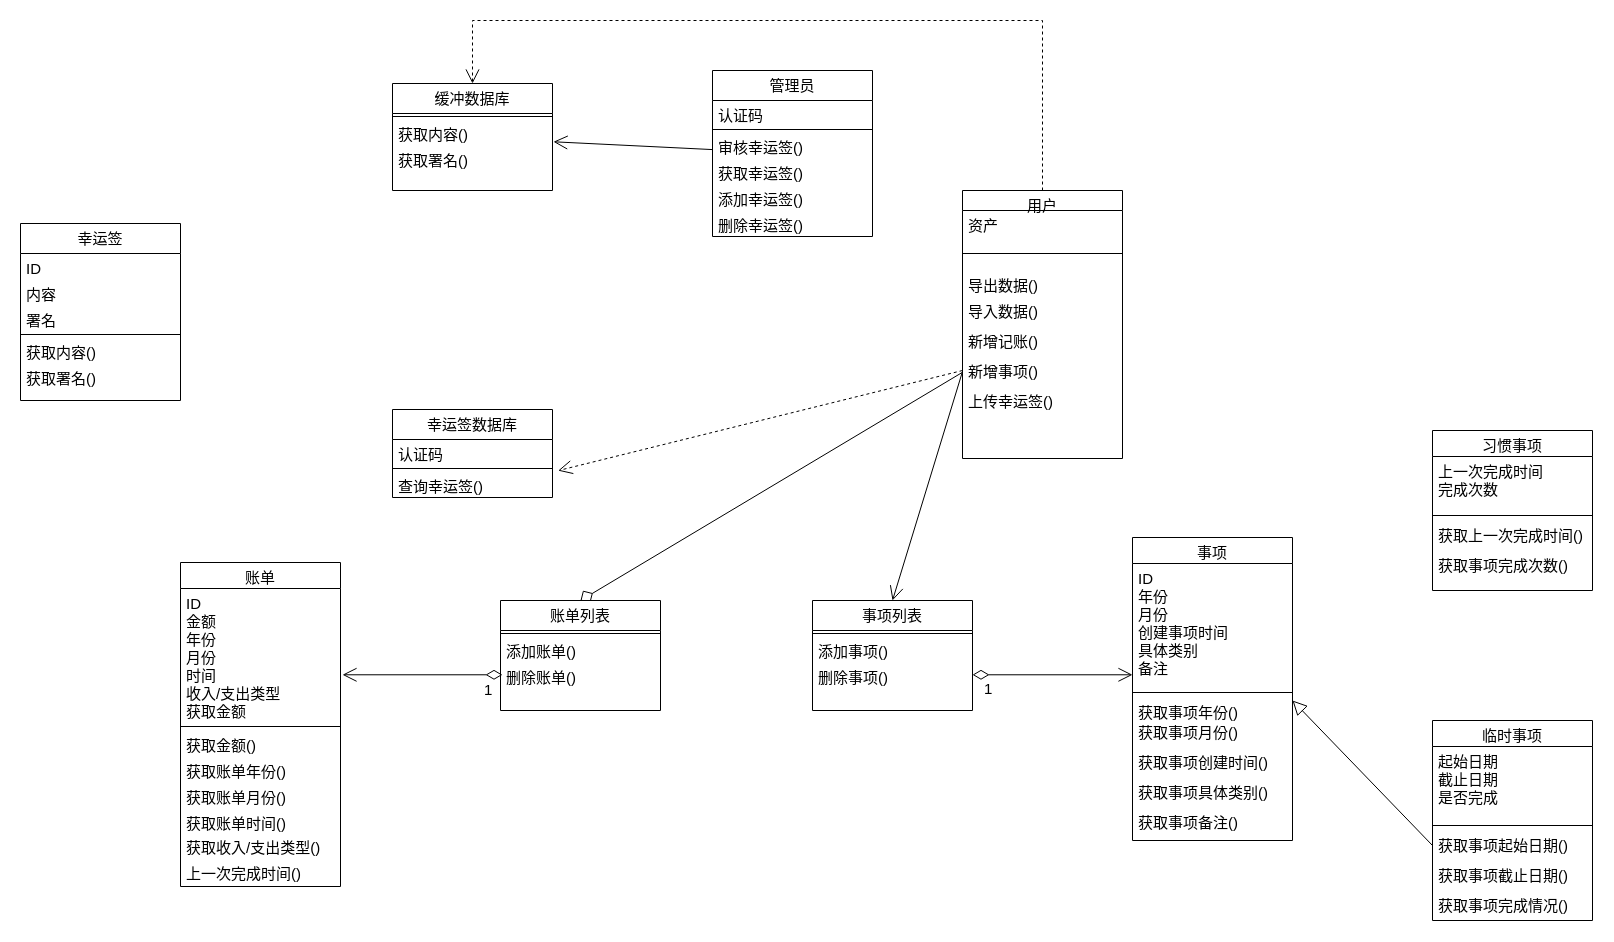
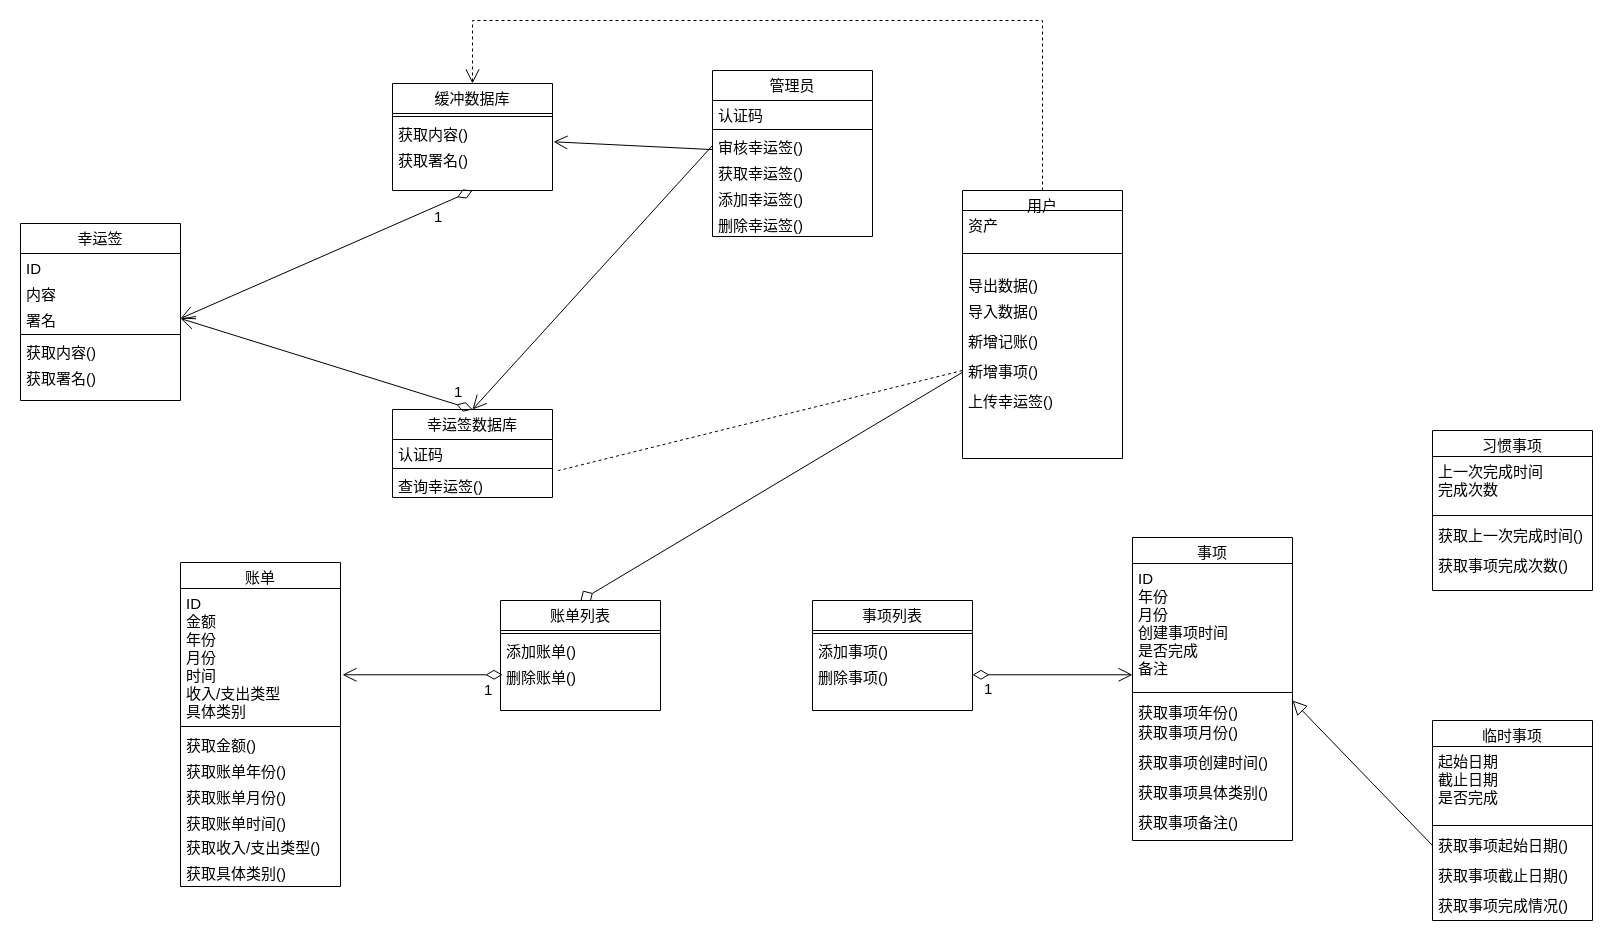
+ <mxCell id="65" value="" style="endArrow=open;html=1;endSize=12;startArrow=diamondThin;startSize=14;startFill=0;rounded=0;fontSize=15;exitX=0.5;exitY=1;exitDx=0;exitDy=0;entryX=1;entryY=0.5;entryDx=0;entryDy=0;" edge="1" parent="1" source="51" target="35"><mxGeometry relative="1" as="geometry"><mxPoint x="302" y="100" as="sourcePoint" /><mxPoint x="422" y="210" as="targetPoint" /></mxGeometry></mxCell>
+ <mxCell id="66" value="1" style="edgeLabel;resizable=0;html=1;align=left;verticalAlign=top;fontSize=15;" connectable="0" vertex="1" parent="65"><mxGeometry x="-1" relative="1" as="geometry"><mxPoint x="-40" y="11" as="offset" /></mxGeometry></mxCell>
+ <mxCell id="67" style="edgeStyle=none;rounded=0;orthogonalLoop=1;jettySize=auto;html=1;entryX=0.5;entryY=0;entryDx=0;entryDy=0;startArrow=none;startFill=0;endArrow=open;endFill=0;endSize=12;startSize=14;exitX=0;exitY=0.5;exitDx=0;exitDy=0;" edge="1" parent="1" source="59" target="47"><mxGeometry relative="1" as="geometry"><mxPoint x="722" y="150.431" as="sourcePoint" /><mxPoint x="562.96" y="151.288" as="targetPoint" /></mxGeometry></mxCell>
+ <mxCell id="63" value="" style="endArrow=open;html=1;endSize=12;startArrow=diamondThin;startSize=14;startFill=0;rounded=0;fontSize=15;exitX=0.5;exitY=0;exitDx=0;exitDy=0;entryX=1;entryY=0.5;entryDx=0;entryDy=0;" edge="1" parent="1" source="47" target="35"><mxGeometry relative="1" as="geometry"><mxPoint x="562" y="160" as="sourcePoint" /><mxPoint x="402" y="160" as="targetPoint" /></mxGeometry></mxCell>
+ <mxCell id="64" value="1" style="edgeLabel;resizable=0;html=1;align=left;verticalAlign=top;fontSize=15;" connectable="0" vertex="1" parent="63"><mxGeometry x="-1" relative="1" as="geometry"><mxPoint x="-20" y="-33" as="offset" /></mxGeometry></mxCell>
- <mxCell id="68" style="edgeStyle=none;rounded=0;orthogonalLoop=1;jettySize=auto;html=1;entryX=1.035;entryY=-0.033;entryDx=0;entryDy=0;startArrow=none;startFill=0;endArrow=open;endFill=0;endSize=12;startSize=14;entryPerimeter=0;dashed=1;exitX=0;exitY=0.467;exitDx=0;exitDy=0;exitPerimeter=0;" edge="1" parent="1" source="10" target="50"><mxGeometry relative="1" as="geometry"><mxPoint x="952" y="380" as="sourcePoint" /><mxPoint x="482" y="419" as="targetPoint" /></mxGeometry></mxCell>
+ <mxCell id="68" style="edgeStyle=none;rounded=0;orthogonalLoop=1;jettySize=auto;html=1;entryX=1.035;entryY=-0.033;entryDx=0;entryDy=0;startArrow=none;startFill=0;endArrow=none;endFill=0;endSize=12;startSize=14;entryPerimeter=0;dashed=1;exitX=0;exitY=0.467;exitDx=0;exitDy=0;exitPerimeter=0;" edge="1" parent="1" source="10" target="50"><mxGeometry relative="1" as="geometry"><mxPoint x="952" y="380" as="sourcePoint" /><mxPoint x="482" y="419" as="targetPoint" /></mxGeometry></mxCell>
- <mxCell id="2" style="rounded=0;orthogonalLoop=1;jettySize=auto;html=1;exitX=0;exitY=0.5;exitDx=0;exitDy=0;entryX=0.5;entryY=0;entryDx=0;entryDy=0;startArrow=none;startFill=0;endArrow=open;endFill=0;startSize=14;endSize=12;" edge="1" parent="1" source="10" target="43"><mxGeometry relative="1" as="geometry" /></mxCell>
- <mxCell id="13" value="ID&#10;年份&#10;月份&#10;创建事项时间&#10;具体类别&#10;备注" style="text;align=left;verticalAlign=top;spacingLeft=4;spacingRight=4;overflow=hidden;rotatable=0;points=[[0,0.5],[1,0.5]];portConstraint=eastwest;fontStyle=0;fontSize=15;" parent="12" vertex="1"><mxGeometry y="26" width="160" height="124" as="geometry" /></mxCell>
+ <mxCell id="13" value="ID&#10;年份&#10;月份&#10;创建事项时间&#10;是否完成&#10;备注" style="text;align=left;verticalAlign=top;spacingLeft=4;spacingRight=4;overflow=hidden;rotatable=0;points=[[0,0.5],[1,0.5]];portConstraint=eastwest;fontStyle=0;fontSize=15;" parent="12" vertex="1"><mxGeometry y="26" width="160" height="124" as="geometry" /></mxCell>
- <mxCell id="21" value="ID&#10;金额&#10;年份&#10;月份&#10;时间&#10;收入/支出类型&#10;获取金额" style="text;align=left;verticalAlign=top;spacingLeft=4;spacingRight=4;overflow=hidden;rotatable=0;points=[[0,0.5],[1,0.5]];portConstraint=eastwest;rounded=0;shadow=0;html=0;fontStyle=0;fontSize=15;" parent="20" vertex="1"><mxGeometry y="26" width="160" height="134" as="geometry" /></mxCell>
+ <mxCell id="21" value="ID&#10;金额&#10;年份&#10;月份&#10;时间&#10;收入/支出类型&#10;具体类别" style="text;align=left;verticalAlign=top;spacingLeft=4;spacingRight=4;overflow=hidden;rotatable=0;points=[[0,0.5],[1,0.5]];portConstraint=eastwest;rounded=0;shadow=0;html=0;fontStyle=0;fontSize=15;" parent="20" vertex="1"><mxGeometry y="26" width="160" height="134" as="geometry" /></mxCell>
- <mxCell id="28" value="上一次完成时间()" style="text;align=left;verticalAlign=top;spacingLeft=4;spacingRight=4;overflow=hidden;rotatable=0;points=[[0,0.5],[1,0.5]];portConstraint=eastwest;fontStyle=0;fontSize=15;" vertex="1" parent="20"><mxGeometry y="296" width="160" height="26" as="geometry" /></mxCell>
+ <mxCell id="28" value="获取具体类别()" style="text;align=left;verticalAlign=top;spacingLeft=4;spacingRight=4;overflow=hidden;rotatable=0;points=[[0,0.5],[1,0.5]];portConstraint=eastwest;fontStyle=0;fontSize=15;" vertex="1" parent="20"><mxGeometry y="296" width="160" height="26" as="geometry" /></mxCell>
